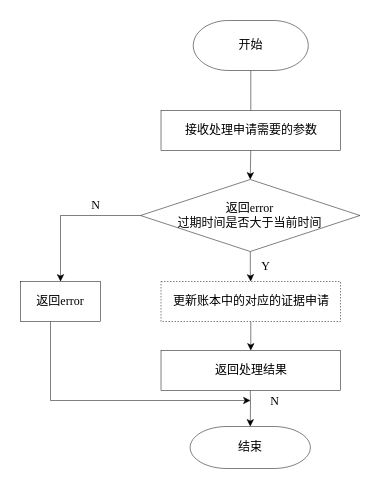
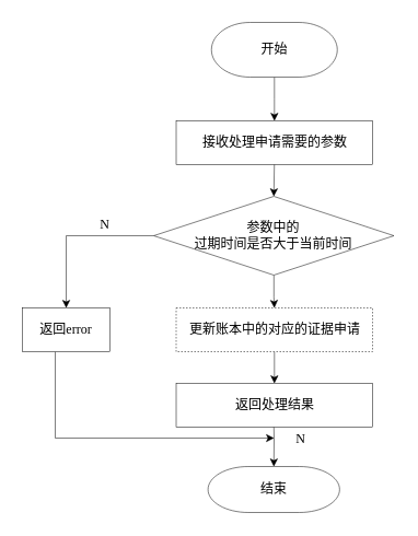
- <mxCell id="2" value="" style="edgeStyle=orthogonalEdgeStyle;rounded=0;orthogonalLoop=1;jettySize=auto;html=1;fontFamily=宋体;strokeWidth=0.5;endArrow=none;" parent="1" source="3" target="4" edge="1"><mxGeometry relative="1" as="geometry" /></mxCell>
+ <mxCell id="2" value="" style="edgeStyle=orthogonalEdgeStyle;rounded=0;orthogonalLoop=1;jettySize=auto;html=1;fontFamily=宋体;strokeWidth=0.5;" parent="1" source="3" target="4" edge="1"><mxGeometry relative="1" as="geometry" /></mxCell>
- <mxCell id="15" value="返回error&lt;br&gt;过期时间是否大于当前时间" style="rhombus;whiteSpace=wrap;html=1;strokeWidth=0.5;fontFamily=宋体;" parent="1" vertex="1"><mxGeometry x="140" y="179" width="219.48" height="72" as="geometry" /></mxCell>
+ <mxCell id="15" value="参数中的&lt;br&gt;过期时间是否大于当前时间" style="rhombus;whiteSpace=wrap;html=1;strokeWidth=0.5;fontFamily=宋体;" parent="1" vertex="1"><mxGeometry x="140" y="179" width="219.48" height="72" as="geometry" /></mxCell>
- <mxCell id="16" value="Y" style="text;html=1;align=center;verticalAlign=middle;resizable=0;points=[];autosize=1;strokeColor=none;fillColor=none;fontFamily=宋体;strokeWidth=0.5;" parent="1" vertex="1"><mxGeometry x="250" y="251" width="30" height="30" as="geometry" /></mxCell>
